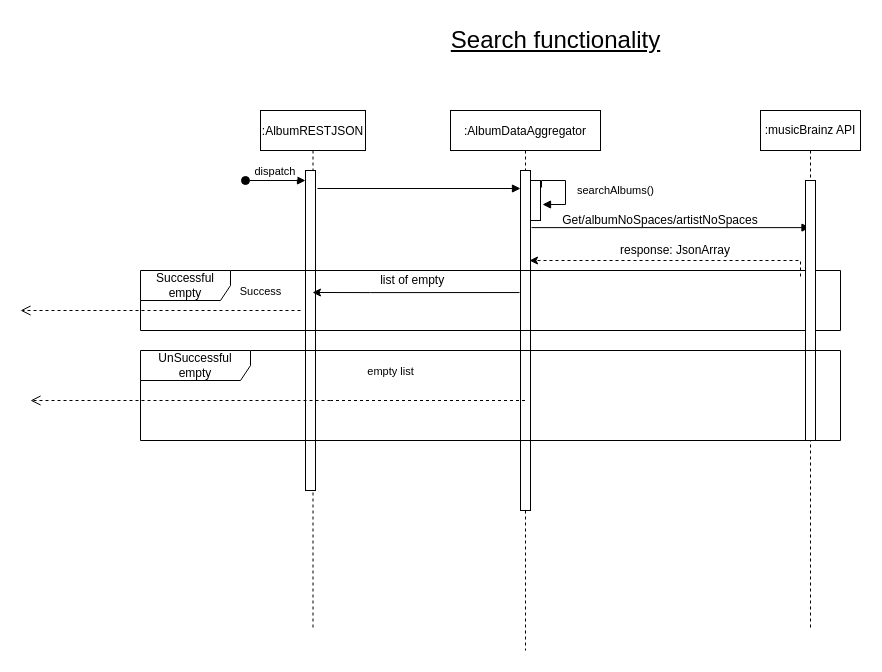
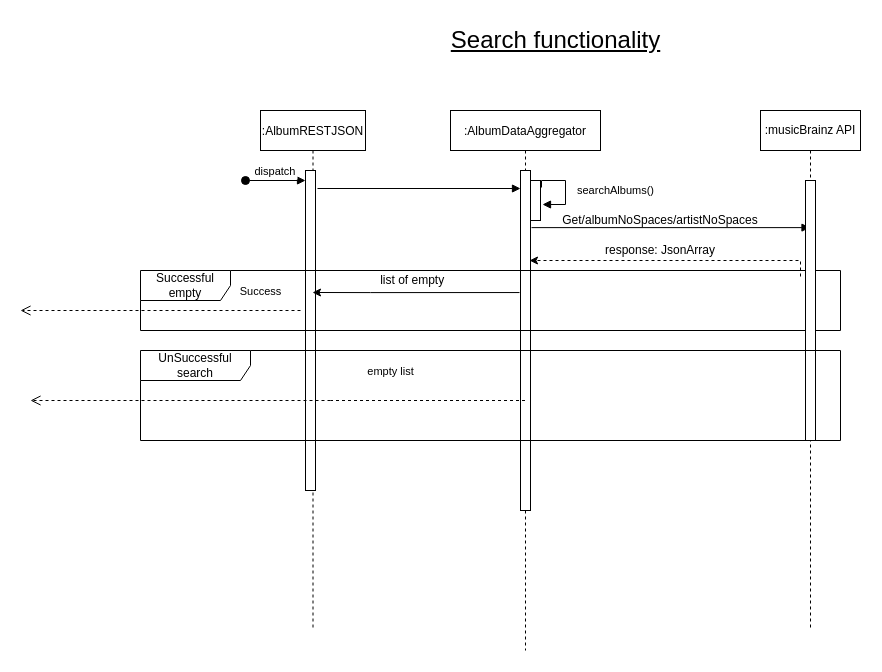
- <mxCell id="19" value="response: JsonArray" style="text;html=1;strokeColor=none;fillColor=none;align=center;verticalAlign=middle;whiteSpace=wrap;rounded=0;" parent="1" vertex="1"><mxGeometry x="615" y="240" width="120" height="20" as="geometry" /></mxCell>
+ <mxCell id="19" value="response: JsonArray" style="text;html=1;strokeColor=none;fillColor=none;align=center;verticalAlign=middle;whiteSpace=wrap;rounded=0;" parent="1" vertex="1"><mxGeometry x="600" y="240" width="120" height="20" as="geometry" /></mxCell>
- <mxCell id="23" value="UnSuccessful empty" style="shape=umlFrame;whiteSpace=wrap;html=1;width=110;height=30;" parent="1" vertex="1"><mxGeometry x="140" y="350" width="700" height="90" as="geometry" /></mxCell>
+ <mxCell id="23" value="UnSuccessful search" style="shape=umlFrame;whiteSpace=wrap;html=1;width=110;height=30;" parent="1" vertex="1"><mxGeometry x="140" y="350" width="700" height="90" as="geometry" /></mxCell>
